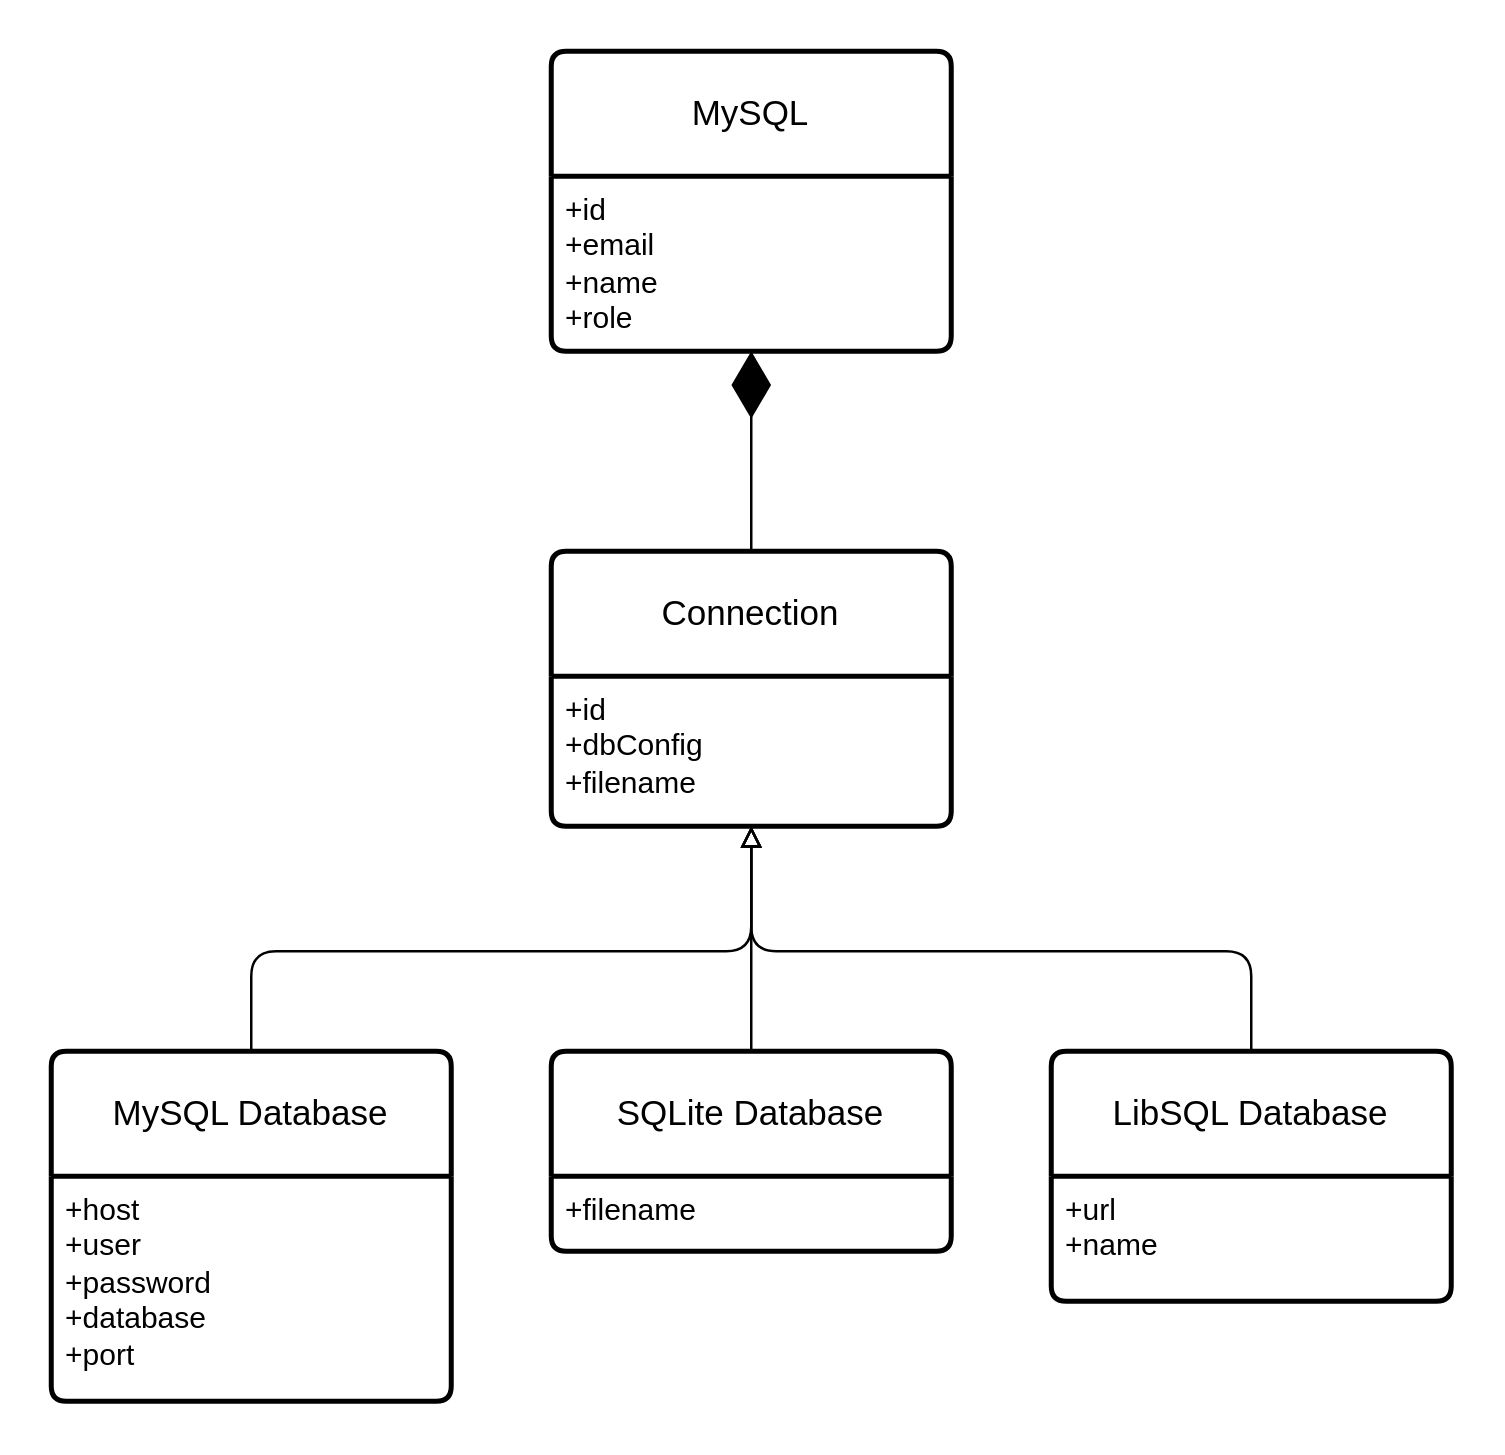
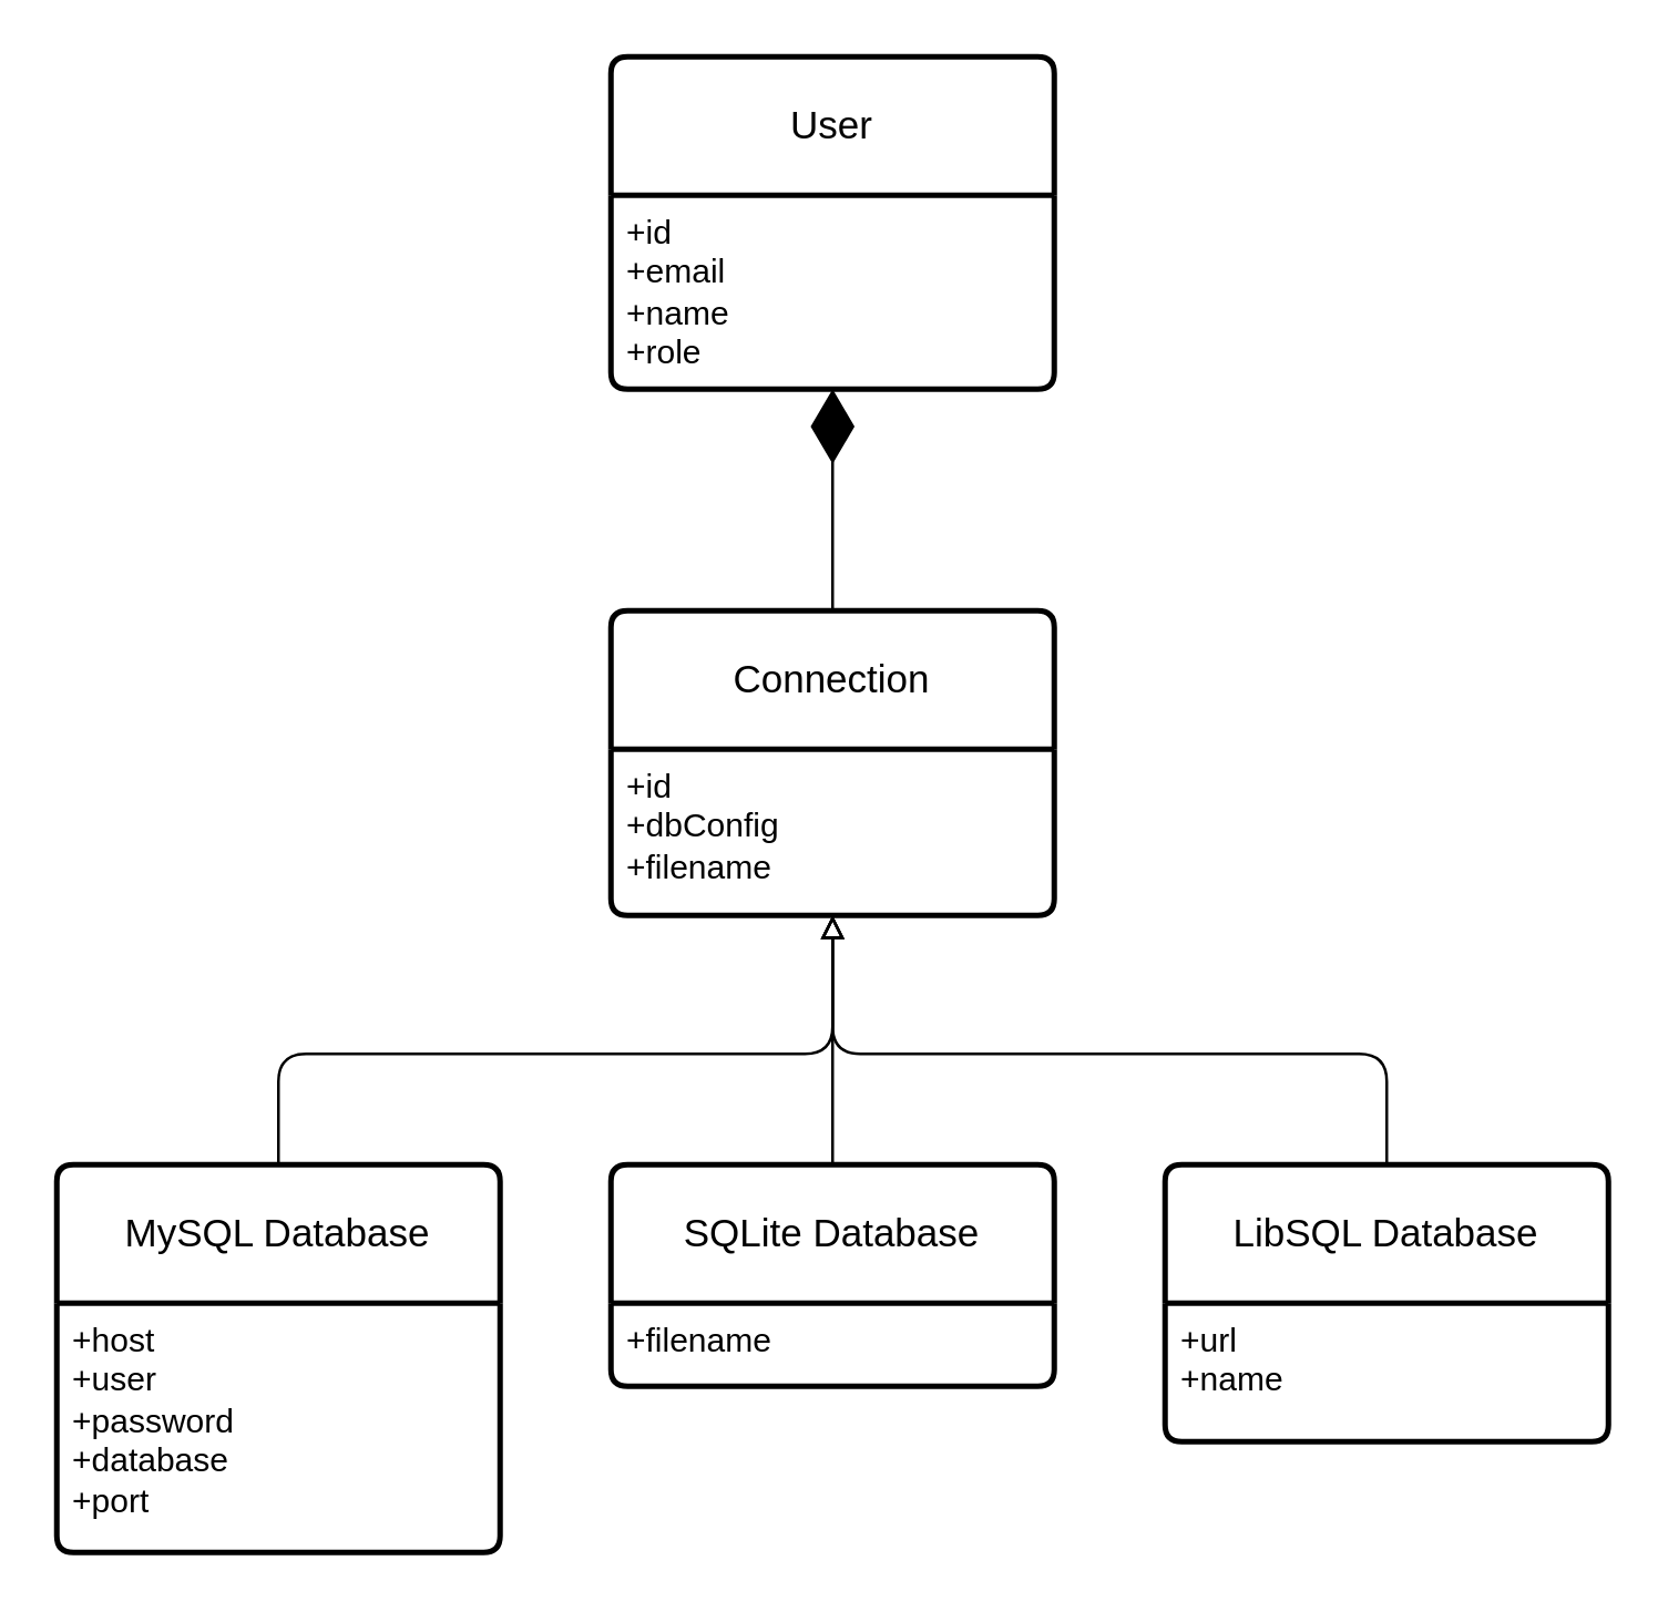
- <mxCell id="2" value="MySQL" style="swimlane;childLayout=stackLayout;horizontal=1;startSize=50;horizontalStack=0;rounded=1;fontSize=14;fontStyle=0;strokeWidth=2;resizeParent=0;resizeLast=1;shadow=0;dashed=0;align=center;arcSize=4;whiteSpace=wrap;html=1;" vertex="1" parent="1"><mxGeometry x="220" y="20" width="160" height="120" as="geometry" /></mxCell>
+ <mxCell id="2" value="User" style="swimlane;childLayout=stackLayout;horizontal=1;startSize=50;horizontalStack=0;rounded=1;fontSize=14;fontStyle=0;strokeWidth=2;resizeParent=0;resizeLast=1;shadow=0;dashed=0;align=center;arcSize=4;whiteSpace=wrap;html=1;" vertex="1" parent="1"><mxGeometry x="220" y="20" width="160" height="120" as="geometry" /></mxCell>
